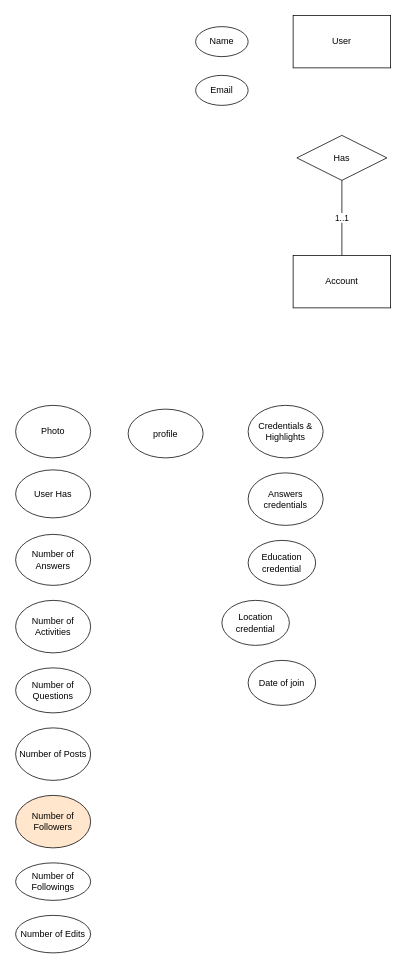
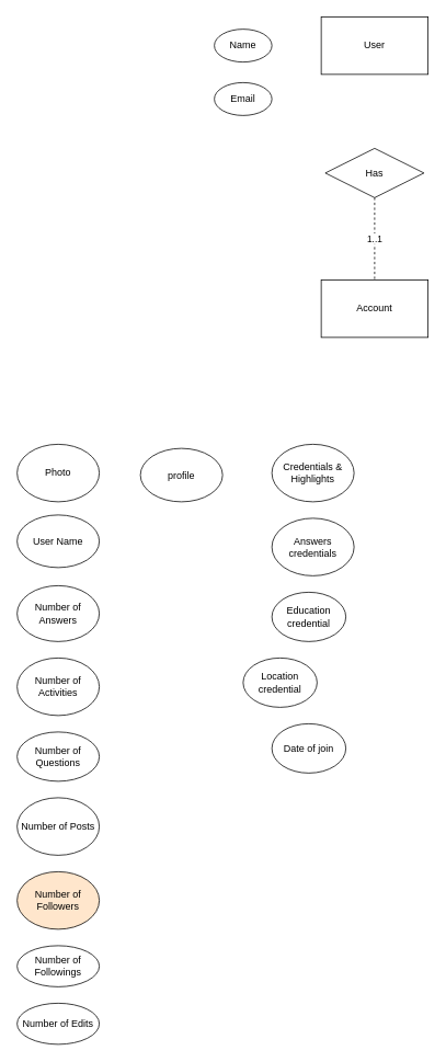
- <mxCell id="20" value="1..1" style="endArrow=none;html=1;rounded=0;exitX=0.5;exitY=1;exitDx=0;exitDy=0;entryX=0.5;entryY=0;entryDx=0;entryDy=0;" edge="1" parent="1" source="19" target="18"><mxGeometry relative="1" as="geometry"><mxPoint x="470" y="260" as="sourcePoint" /><mxPoint x="460" y="340" as="targetPoint" /></mxGeometry></mxCell>
+ <mxCell id="20" value="1..1" style="endArrow=none;html=1;rounded=0;exitX=0.5;exitY=1;exitDx=0;exitDy=0;entryX=0.5;entryY=0;entryDx=0;entryDy=0;dashed=1;" edge="1" parent="1" source="19" target="18"><mxGeometry relative="1" as="geometry"><mxPoint x="470" y="260" as="sourcePoint" /><mxPoint x="460" y="340" as="targetPoint" /></mxGeometry></mxCell>
- <mxCell id="5" value="User Has" style="ellipse;whiteSpace=wrap;html=1;align=center;" vertex="1" parent="1"><mxGeometry x="20" y="626" width="100" height="64" as="geometry" /></mxCell>
+ <mxCell id="5" value="User Name" style="ellipse;whiteSpace=wrap;html=1;align=center;" vertex="1" parent="1"><mxGeometry x="20" y="626" width="100" height="64" as="geometry" /></mxCell>
